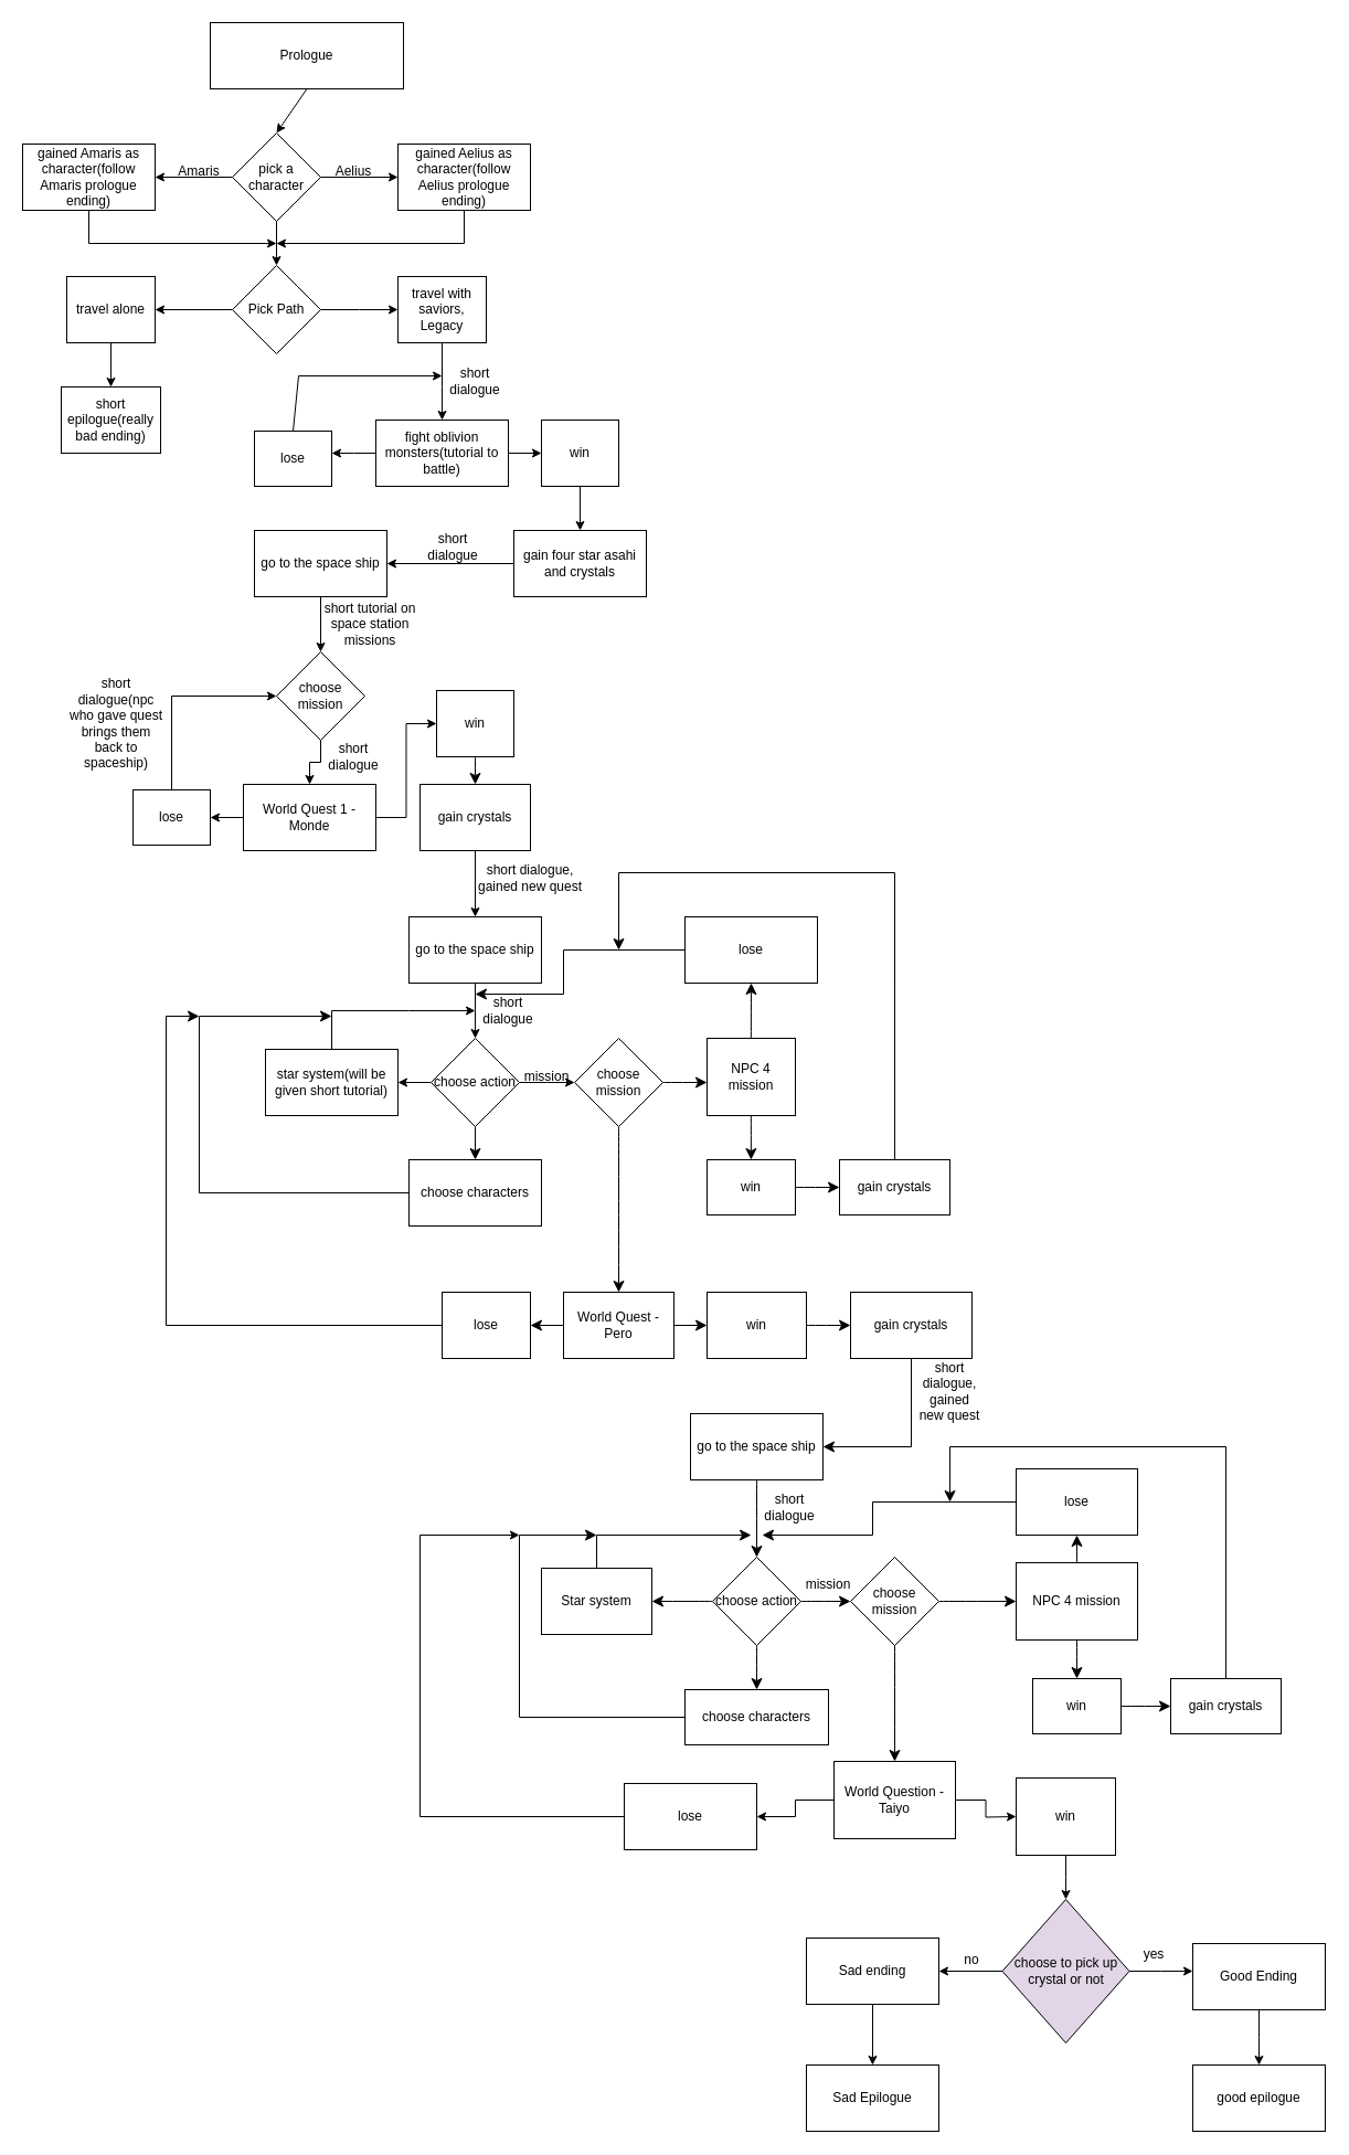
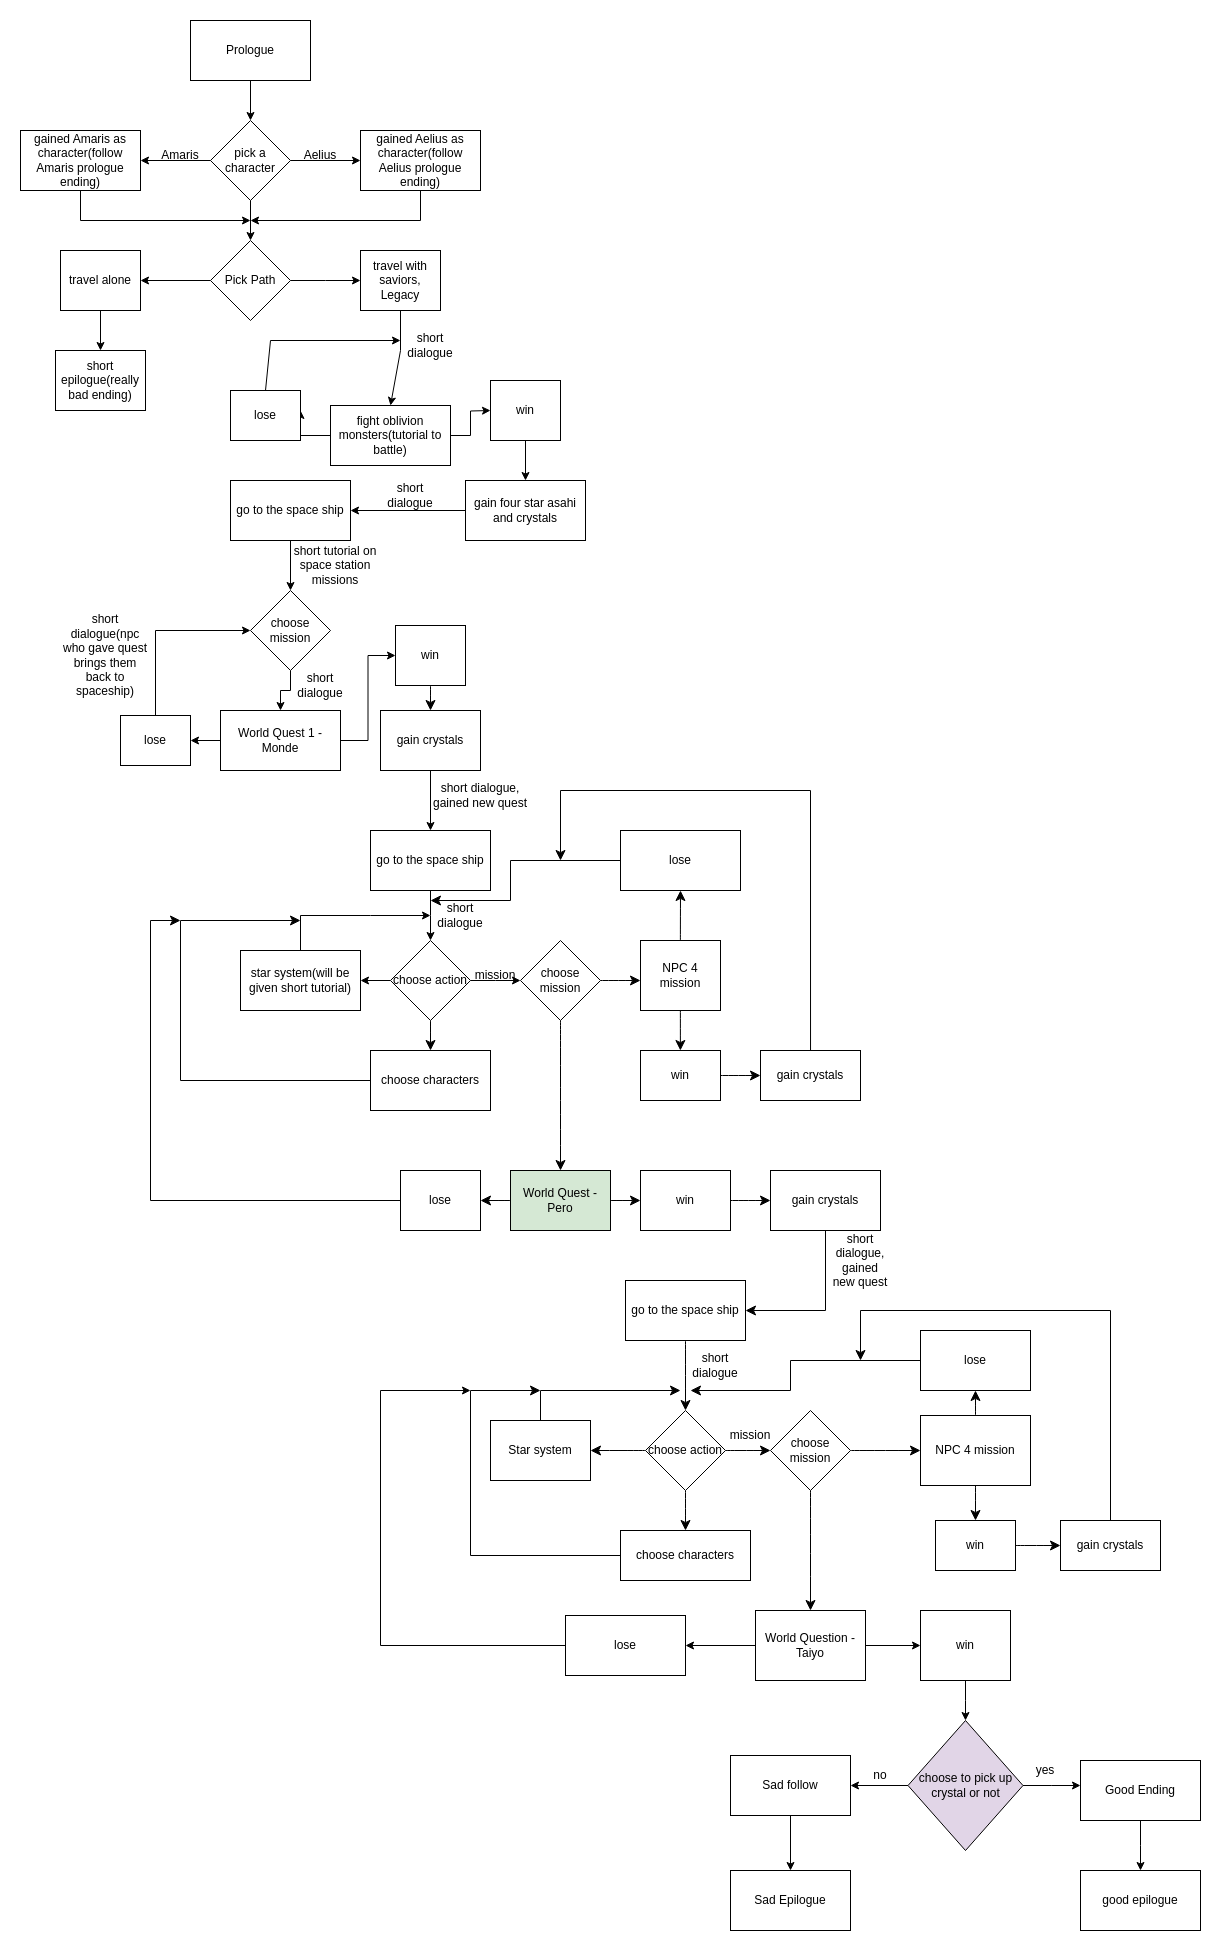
- <mxCell id="2" value="Prologue" style="rounded=0;whiteSpace=wrap;html=1;" parent="1" vertex="1"><mxGeometry x="190" y="20" width="175" height="60" as="geometry" /></mxCell>
+ <mxCell id="2" value="Prologue" style="rounded=0;whiteSpace=wrap;html=1;" parent="1" vertex="1"><mxGeometry x="190" y="20" width="120" height="60" as="geometry" /></mxCell>
- <mxCell id="23" value="fight oblivion monsters(tutorial to battle)" style="rounded=0;whiteSpace=wrap;html=1;" parent="1" vertex="1"><mxGeometry x="340" y="380" width="120" height="60" as="geometry" /></mxCell>
+ <mxCell id="23" value="fight oblivion monsters(tutorial to battle)" style="rounded=0;whiteSpace=wrap;html=1;" parent="1" vertex="1"><mxGeometry x="330" y="405" width="120" height="60" as="geometry" /></mxCell>
- <mxCell id="64" value="World Quest - Pero" style="rounded=0;whiteSpace=wrap;html=1;" parent="1" vertex="1"><mxGeometry x="510" y="1170" width="100" height="60" as="geometry" /></mxCell>
+ <mxCell id="64" value="World Quest - Pero" style="rounded=0;whiteSpace=wrap;html=1;fillColor=#d5e8d4;" parent="1" vertex="1"><mxGeometry x="510" y="1170" width="100" height="60" as="geometry" /></mxCell>
- <mxCell id="97" value="World Question - Taiyo" style="rounded=0;whiteSpace=wrap;html=1;" parent="1" vertex="1"><mxGeometry x="755" y="1595" width="110" height="70" as="geometry" /></mxCell>
+ <mxCell id="97" value="World Question - Taiyo" style="rounded=0;whiteSpace=wrap;html=1;" parent="1" vertex="1"><mxGeometry x="755" y="1610" width="110" height="70" as="geometry" /></mxCell>
- <mxCell id="119" value="Sad ending" style="rounded=0;whiteSpace=wrap;html=1;" vertex="1" parent="1"><mxGeometry x="730" y="1755" width="120" height="60" as="geometry" /></mxCell>
+ <mxCell id="119" value="Sad follow" style="rounded=0;whiteSpace=wrap;html=1;" vertex="1" parent="1"><mxGeometry x="730" y="1755" width="120" height="60" as="geometry" /></mxCell>
